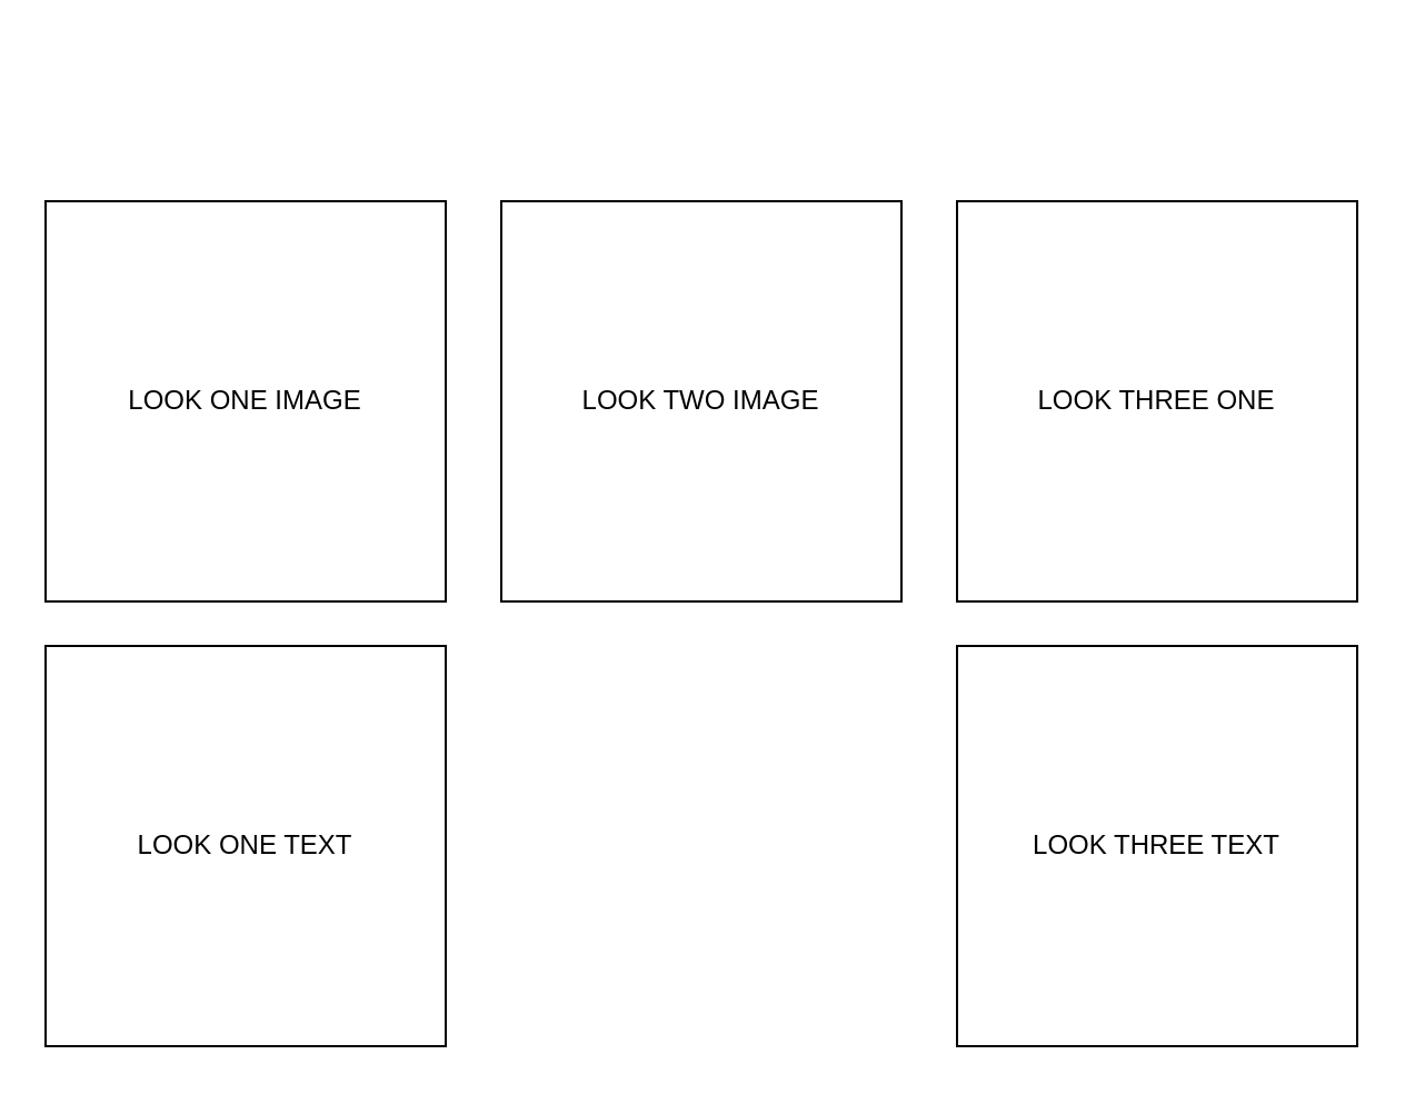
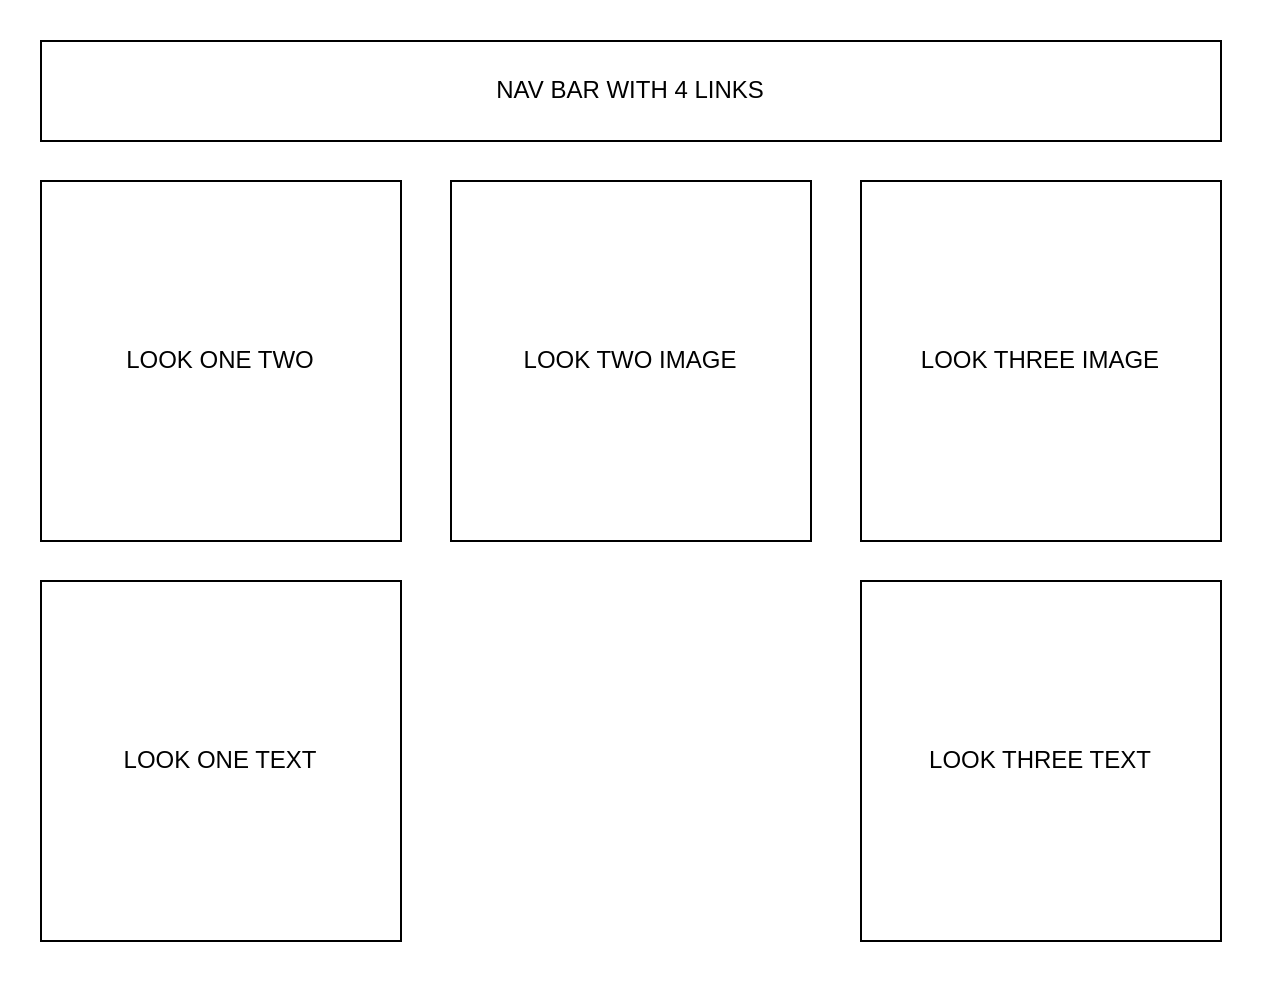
+ <mxCell id="2" value="NAV BAR WITH 4 LINKS" style="rounded=0;whiteSpace=wrap;html=1;" parent="1" vertex="1"><mxGeometry x="20" y="20" width="590" height="50" as="geometry" /></mxCell>
- <mxCell id="3" value="LOOK ONE IMAGE" style="whiteSpace=wrap;html=1;aspect=fixed;" vertex="1" parent="1"><mxGeometry x="20" y="90" width="180" height="180" as="geometry" /></mxCell>
+ <mxCell id="3" value="LOOK ONE TWO" style="whiteSpace=wrap;html=1;aspect=fixed;" vertex="1" parent="1"><mxGeometry x="20" y="90" width="180" height="180" as="geometry" /></mxCell>
- <mxCell id="5" value="LOOK THREE ONE" style="whiteSpace=wrap;html=1;aspect=fixed;" vertex="1" parent="1"><mxGeometry x="430" y="90" width="180" height="180" as="geometry" /></mxCell>
+ <mxCell id="5" value="LOOK THREE IMAGE" style="whiteSpace=wrap;html=1;aspect=fixed;" vertex="1" parent="1"><mxGeometry x="430" y="90" width="180" height="180" as="geometry" /></mxCell>
